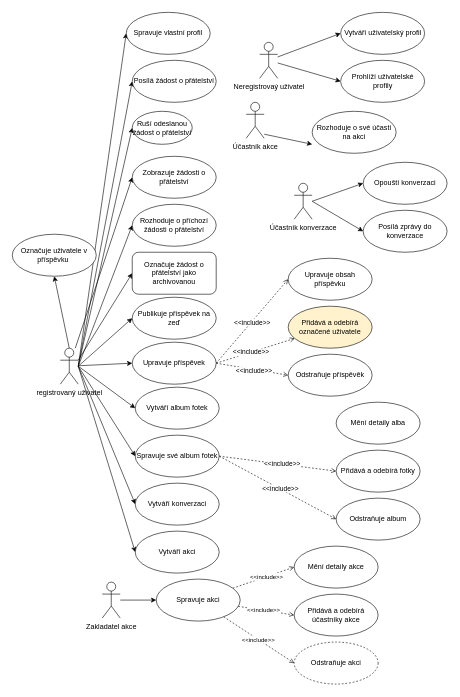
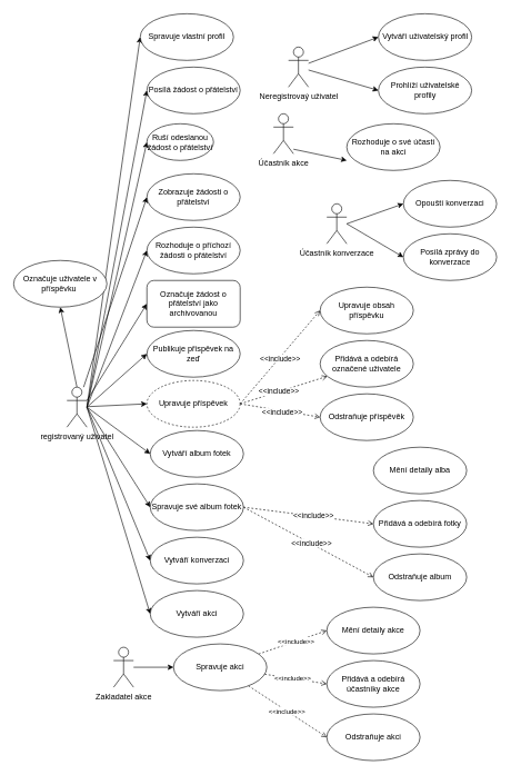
- <mxCell id="51" value="Přidává a odebírá označené uživatele" style="ellipse;whiteSpace=wrap;html=1;fillColor=#fff2cc;" parent="1" vertex="1"><mxGeometry x="480" y="510" width="140" height="70" as="geometry" /></mxCell>
+ <mxCell id="51" value="Přidává a odebírá označené uživatele" style="ellipse;whiteSpace=wrap;html=1;" parent="1" vertex="1"><mxGeometry x="480" y="510" width="140" height="70" as="geometry" /></mxCell>
- <mxCell id="38" value="Upravuje příspěvek" style="ellipse;whiteSpace=wrap;html=1;" parent="1" vertex="1"><mxGeometry x="220" y="570" width="140" height="70" as="geometry" /></mxCell>
+ <mxCell id="38" value="Upravuje příspěvek" style="ellipse;whiteSpace=wrap;html=1;dashed=1;" parent="1" vertex="1"><mxGeometry x="220" y="570" width="140" height="70" as="geometry" /></mxCell>
- <mxCell id="67" value="Odstraňuje akci" style="ellipse;whiteSpace=wrap;html=1;dashed=1;" parent="1" vertex="1"><mxGeometry x="490" y="1070" width="140" height="70" as="geometry" /></mxCell>
+ <mxCell id="67" value="Odstraňuje akci" style="ellipse;whiteSpace=wrap;html=1;" parent="1" vertex="1"><mxGeometry x="490" y="1070" width="140" height="70" as="geometry" /></mxCell>
